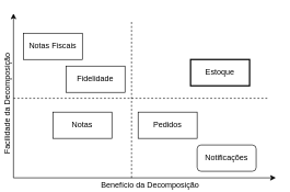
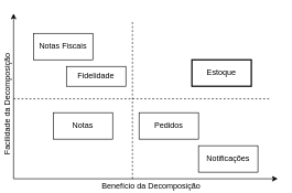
- <mxCell id="2" value="Notas Fiscais" style="rounded=0;whiteSpace=wrap;html=1;" vertex="1" parent="1"><mxGeometry x="35" y="50" width="90" height="40" as="geometry" /></mxCell>
+ <mxCell id="2" value="Notas Fiscais" style="rounded=0;whiteSpace=wrap;html=1;" vertex="1" parent="1"><mxGeometry x="50" y="50" width="90" height="40" as="geometry" /></mxCell>
- <mxCell id="5" value="Fidelidade" style="rounded=0;whiteSpace=wrap;html=1;" vertex="1" parent="1"><mxGeometry x="100" y="100" width="90" height="40" as="geometry" /></mxCell>
+ <mxCell id="5" value="Fidelidade" style="rounded=0;whiteSpace=wrap;html=1;" vertex="1" parent="1"><mxGeometry x="100" y="100" width="90" height="30" as="geometry" /></mxCell>
- <mxCell id="7" value="Notificações" style="whiteSpace=wrap;html=1;strokeWidth=1;rounded=1;" vertex="1" parent="1"><mxGeometry x="300" y="220" width="90" height="40" as="geometry" /></mxCell>
+ <mxCell id="7" value="Notificações" style="rounded=0;whiteSpace=wrap;html=1;strokeWidth=1;" vertex="1" parent="1"><mxGeometry x="300" y="220" width="90" height="40" as="geometry" /></mxCell>
